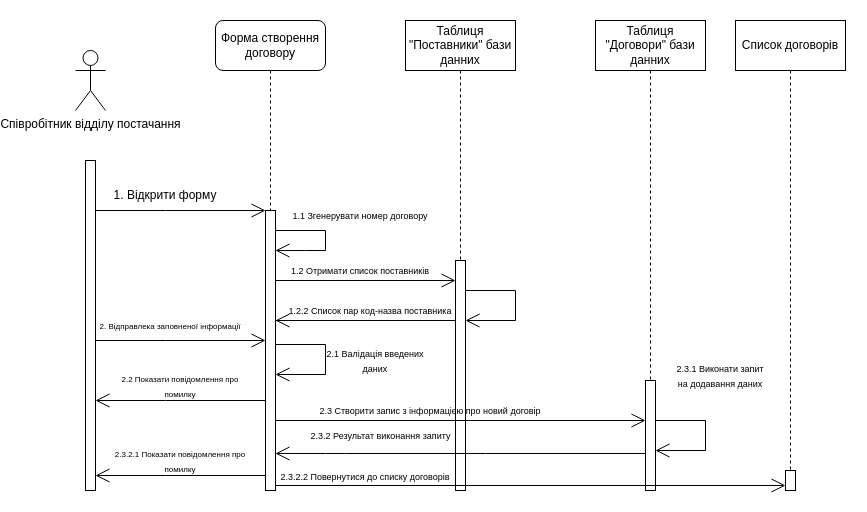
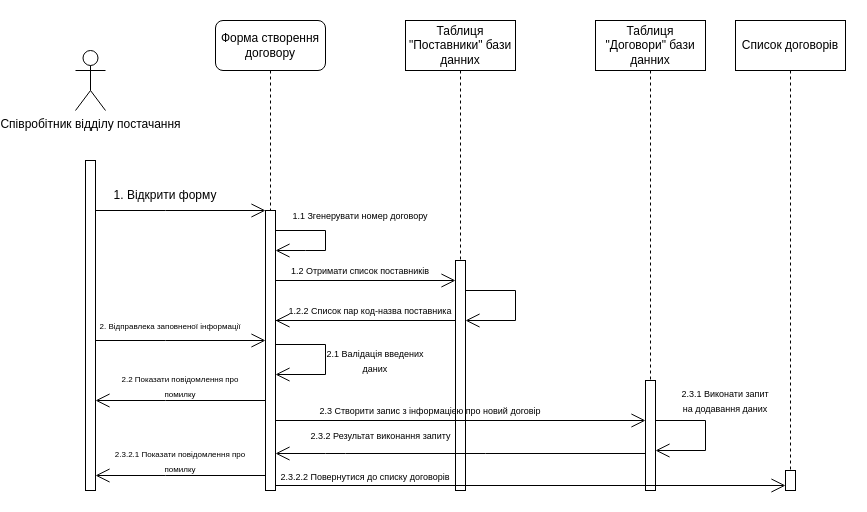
- <mxCell id="36" value="&lt;font style=&quot;font-size: 9px;&quot;&gt;2.3.1 Виконати запит на додавання даних&lt;/font&gt;" style="text;html=1;strokeColor=none;fillColor=none;align=center;verticalAlign=middle;whiteSpace=wrap;rounded=0;" vertex="1" parent="1"><mxGeometry x="615" y="365" width="100" height="20" as="geometry" /></mxCell>
+ <mxCell id="36" value="&lt;font style=&quot;font-size: 9px;&quot;&gt;2.3.1 Виконати запит на додавання даних&lt;/font&gt;" style="text;html=1;strokeColor=none;fillColor=none;align=center;verticalAlign=middle;whiteSpace=wrap;rounded=0;" vertex="1" parent="1"><mxGeometry x="620" y="390" width="100" height="20" as="geometry" /></mxCell>
